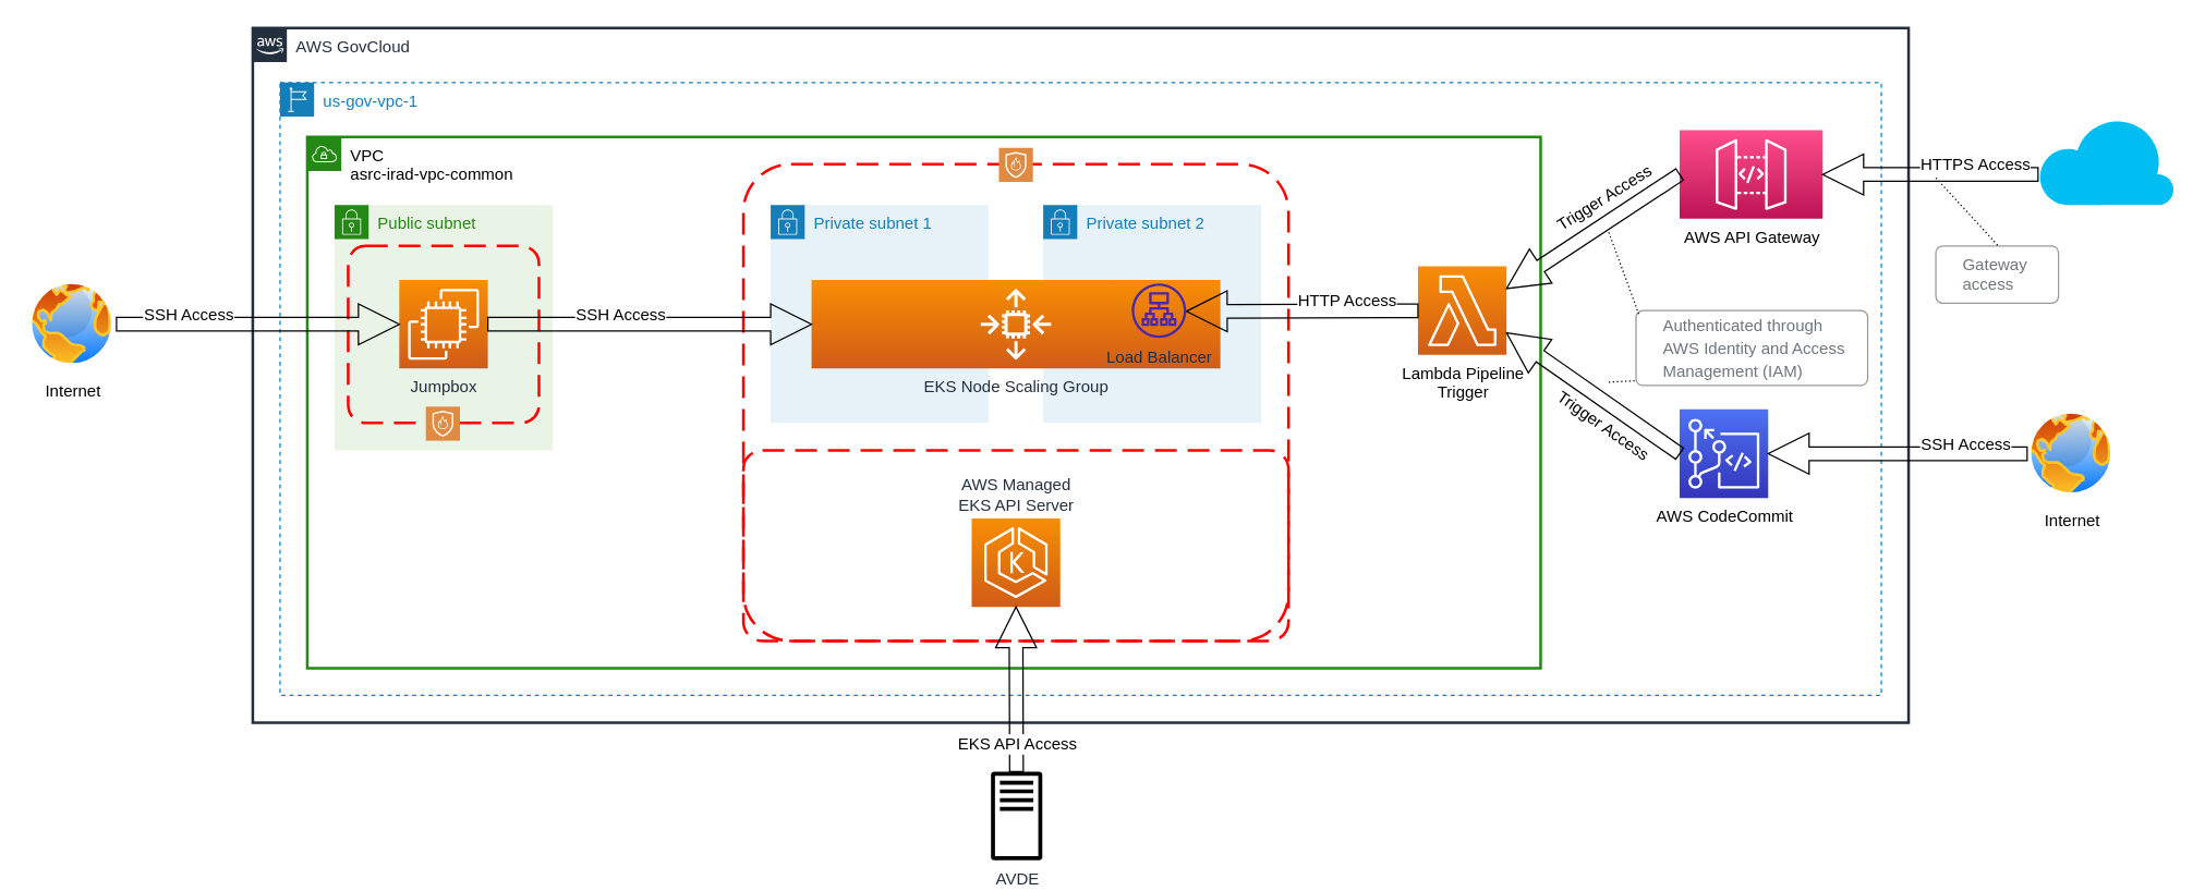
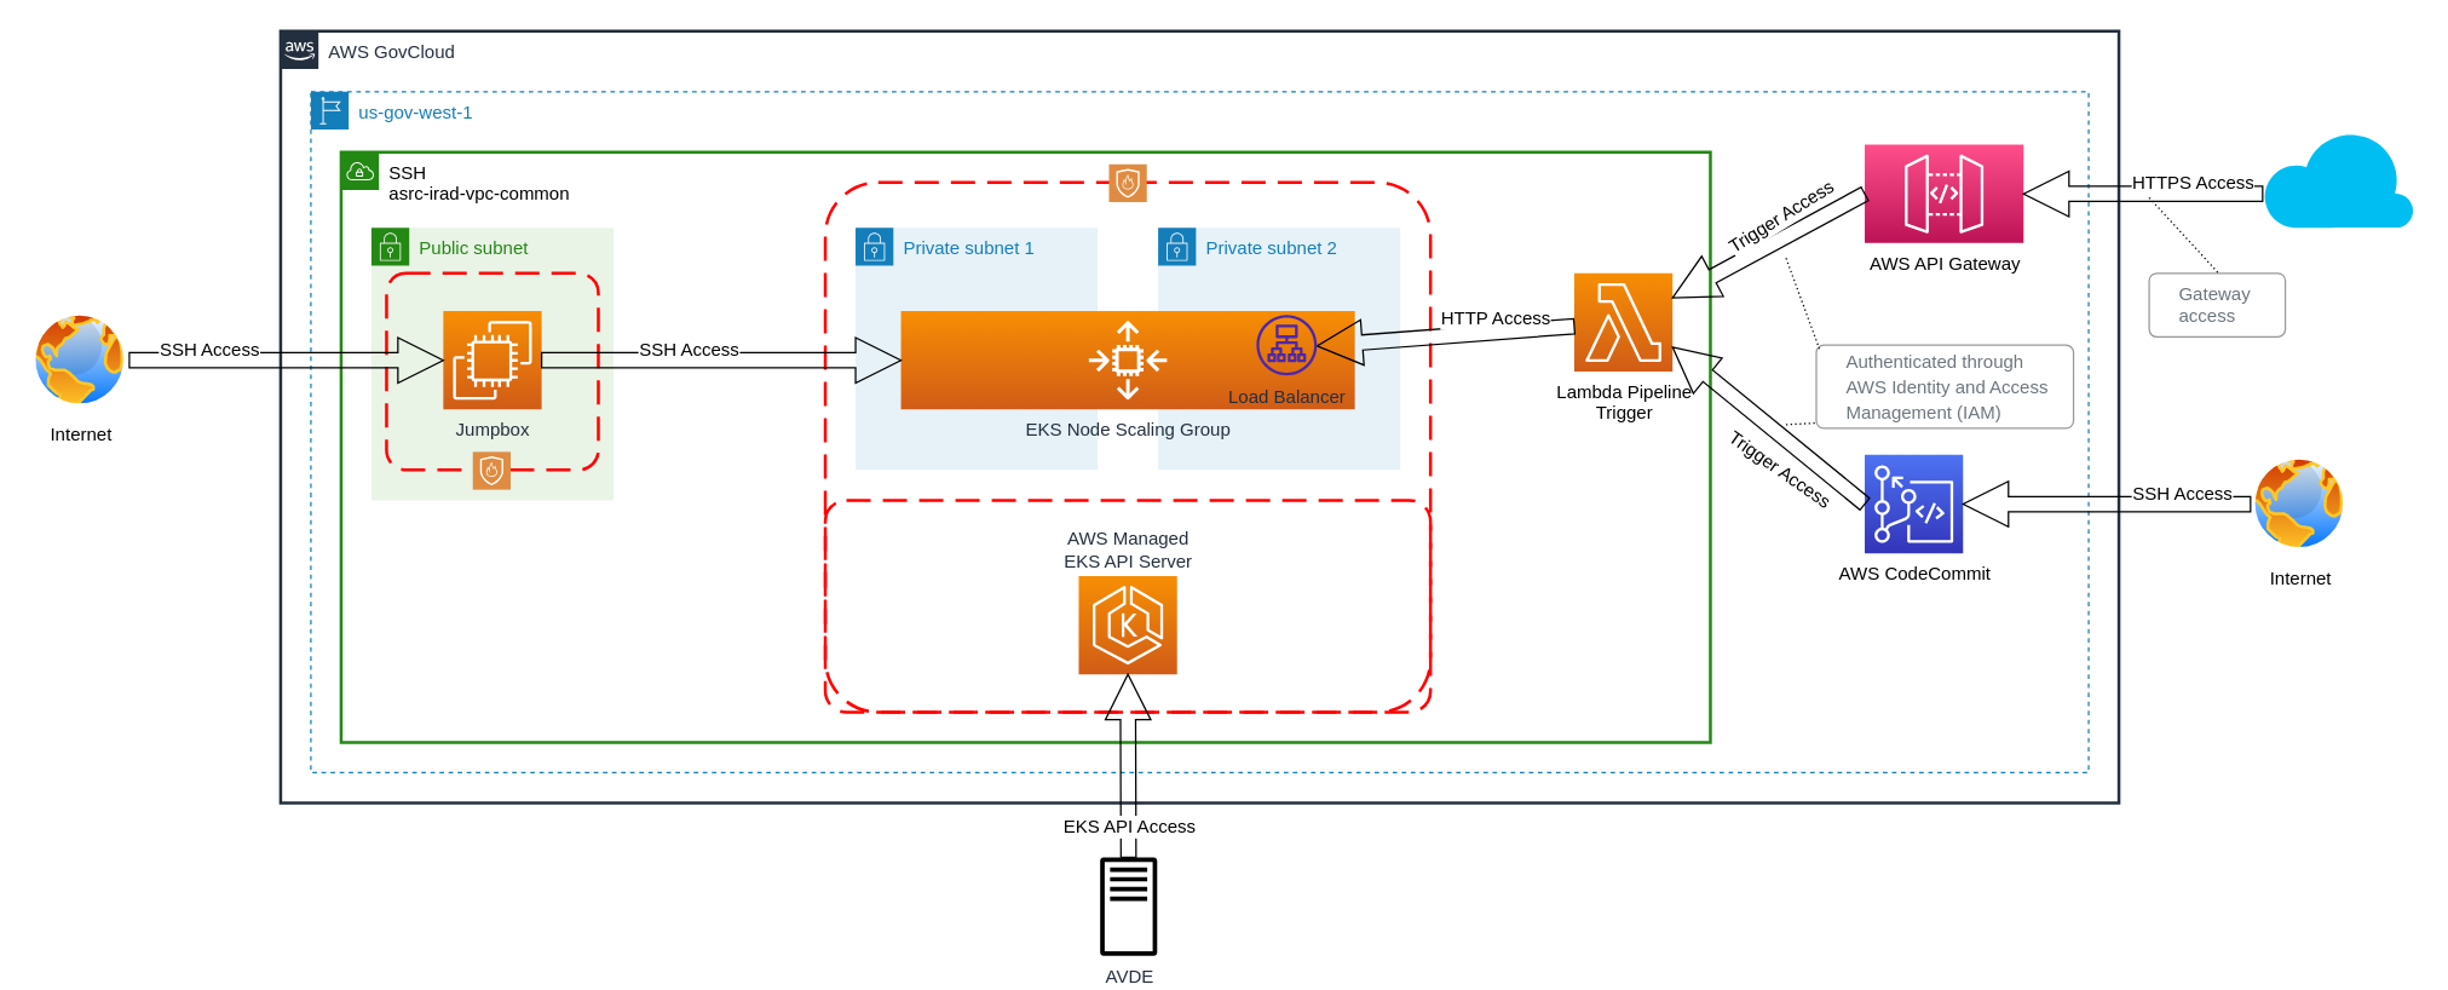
- <mxCell id="4" value="us-gov-vpc-1" style="points=[[0,0],[0.25,0],[0.5,0],[0.75,0],[1,0],[1,0.25],[1,0.5],[1,0.75],[1,1],[0.75,1],[0.5,1],[0.25,1],[0,1],[0,0.75],[0,0.5],[0,0.25]];outlineConnect=0;gradientColor=none;html=1;whiteSpace=wrap;fontSize=12;fontStyle=0;container=0;pointerEvents=0;collapsible=0;recursiveResize=0;shape=mxgraph.aws4.group;grIcon=mxgraph.aws4.group_region;strokeColor=#147EBA;fillColor=none;verticalAlign=top;align=left;spacingLeft=30;fontColor=#147EBA;dashed=1;" parent="1" vertex="1"><mxGeometry x="205" y="60" width="1175" height="450" as="geometry" /></mxCell>
+ <mxCell id="4" value="us-gov-west-1" style="points=[[0,0],[0.25,0],[0.5,0],[0.75,0],[1,0],[1,0.25],[1,0.5],[1,0.75],[1,1],[0.75,1],[0.5,1],[0.25,1],[0,1],[0,0.75],[0,0.5],[0,0.25]];outlineConnect=0;gradientColor=none;html=1;whiteSpace=wrap;fontSize=12;fontStyle=0;container=0;pointerEvents=0;collapsible=0;recursiveResize=0;shape=mxgraph.aws4.group;grIcon=mxgraph.aws4.group_region;strokeColor=#147EBA;fillColor=none;verticalAlign=top;align=left;spacingLeft=30;fontColor=#147EBA;dashed=1;" parent="1" vertex="1"><mxGeometry x="205" y="60" width="1175" height="450" as="geometry" /></mxCell>
- <mxCell id="5" value="VPC&lt;br&gt;asrc-irad-vpc-common" style="points=[[0,0],[0.25,0],[0.5,0],[0.75,0],[1,0],[1,0.25],[1,0.5],[1,0.75],[1,1],[0.75,1],[0.5,1],[0.25,1],[0,1],[0,0.75],[0,0.5],[0,0.25]];outlineConnect=0;gradientColor=none;html=1;whiteSpace=wrap;fontSize=12;fontStyle=0;container=0;pointerEvents=0;collapsible=0;recursiveResize=0;shape=mxgraph.aws4.group;grIcon=mxgraph.aws4.group_vpc;strokeColor=#248814;fillColor=none;verticalAlign=top;align=left;spacingLeft=30;fontColor=#000000;dashed=0;strokeWidth=2;" parent="1" vertex="1"><mxGeometry x="225" y="100" width="905" height="390" as="geometry" /></mxCell>
+ <mxCell id="5" value="SSH&lt;br&gt;asrc-irad-vpc-common" style="points=[[0,0],[0.25,0],[0.5,0],[0.75,0],[1,0],[1,0.25],[1,0.5],[1,0.75],[1,1],[0.75,1],[0.5,1],[0.25,1],[0,1],[0,0.75],[0,0.5],[0,0.25]];outlineConnect=0;gradientColor=none;html=1;whiteSpace=wrap;fontSize=12;fontStyle=0;container=0;pointerEvents=0;collapsible=0;recursiveResize=0;shape=mxgraph.aws4.group;grIcon=mxgraph.aws4.group_vpc;strokeColor=#248814;fillColor=none;verticalAlign=top;align=left;spacingLeft=30;fontColor=#000000;dashed=0;strokeWidth=2;" parent="1" vertex="1"><mxGeometry x="225" y="100" width="905" height="390" as="geometry" /></mxCell>
- <mxCell id="14" value="Lambda Pipeline&lt;br&gt;Trigger" style="sketch=0;points=[[0,0,0],[0.25,0,0],[0.5,0,0],[0.75,0,0],[1,0,0],[0,1,0],[0.25,1,0],[0.5,1,0],[0.75,1,0],[1,1,0],[0,0.25,0],[0,0.5,0],[0,0.75,0],[1,0.25,0],[1,0.5,0],[1,0.75,0]];outlineConnect=0;fontColor=#000000;gradientColor=#F78E04;gradientDirection=north;fillColor=#D05C17;strokeColor=#ffffff;dashed=0;verticalLabelPosition=bottom;verticalAlign=top;align=center;html=1;fontSize=12;fontStyle=0;aspect=fixed;shape=mxgraph.aws4.resourceIcon;resIcon=mxgraph.aws4.lambda;" vertex="1" parent="1"><mxGeometry x="1040" y="195" width="65" height="65" as="geometry" /></mxCell>
+ <mxCell id="14" value="Lambda Pipeline&lt;br&gt;Trigger" style="sketch=0;points=[[0,0,0],[0.25,0,0],[0.5,0,0],[0.75,0,0],[1,0,0],[0,1,0],[0.25,1,0],[0.5,1,0],[0.75,1,0],[1,1,0],[0,0.25,0],[0,0.5,0],[0,0.75,0],[1,0.25,0],[1,0.5,0],[1,0.75,0]];outlineConnect=0;fontColor=#000000;gradientColor=#F78E04;gradientDirection=north;fillColor=#D05C17;strokeColor=#ffffff;dashed=0;verticalLabelPosition=bottom;verticalAlign=top;align=center;html=1;fontSize=12;fontStyle=0;aspect=fixed;shape=mxgraph.aws4.resourceIcon;resIcon=mxgraph.aws4.lambda;" vertex="1" parent="1"><mxGeometry x="1040" y="180" width="65" height="65" as="geometry" /></mxCell>
